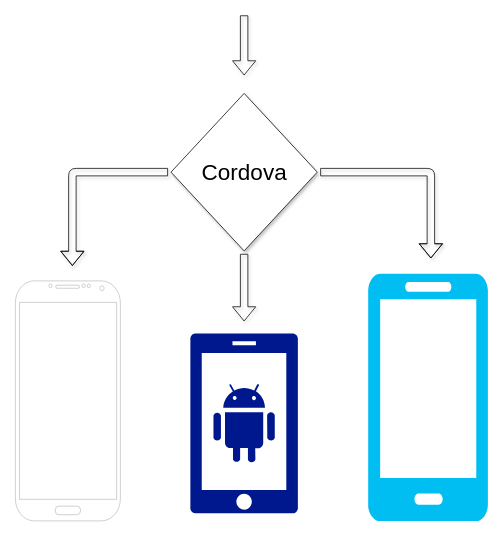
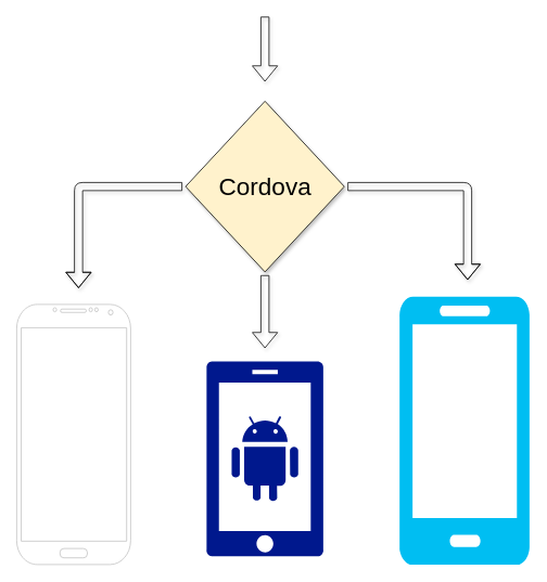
- <mxCell id="3" value="&lt;font style=&quot;font-size: 30px&quot;&gt;Cordova&lt;/font&gt;" style="rhombus;whiteSpace=wrap;html=1;shadow=1;" vertex="1" parent="1"><mxGeometry x="227.5" y="124" width="195" height="210" as="geometry" /></mxCell>
+ <mxCell id="3" value="&lt;font style=&quot;font-size: 30px&quot;&gt;Cordova&lt;/font&gt;" style="rhombus;whiteSpace=wrap;html=1;shadow=1;fillColor=#fff2cc;" vertex="1" parent="1"><mxGeometry x="227.5" y="124" width="195" height="210" as="geometry" /></mxCell>
